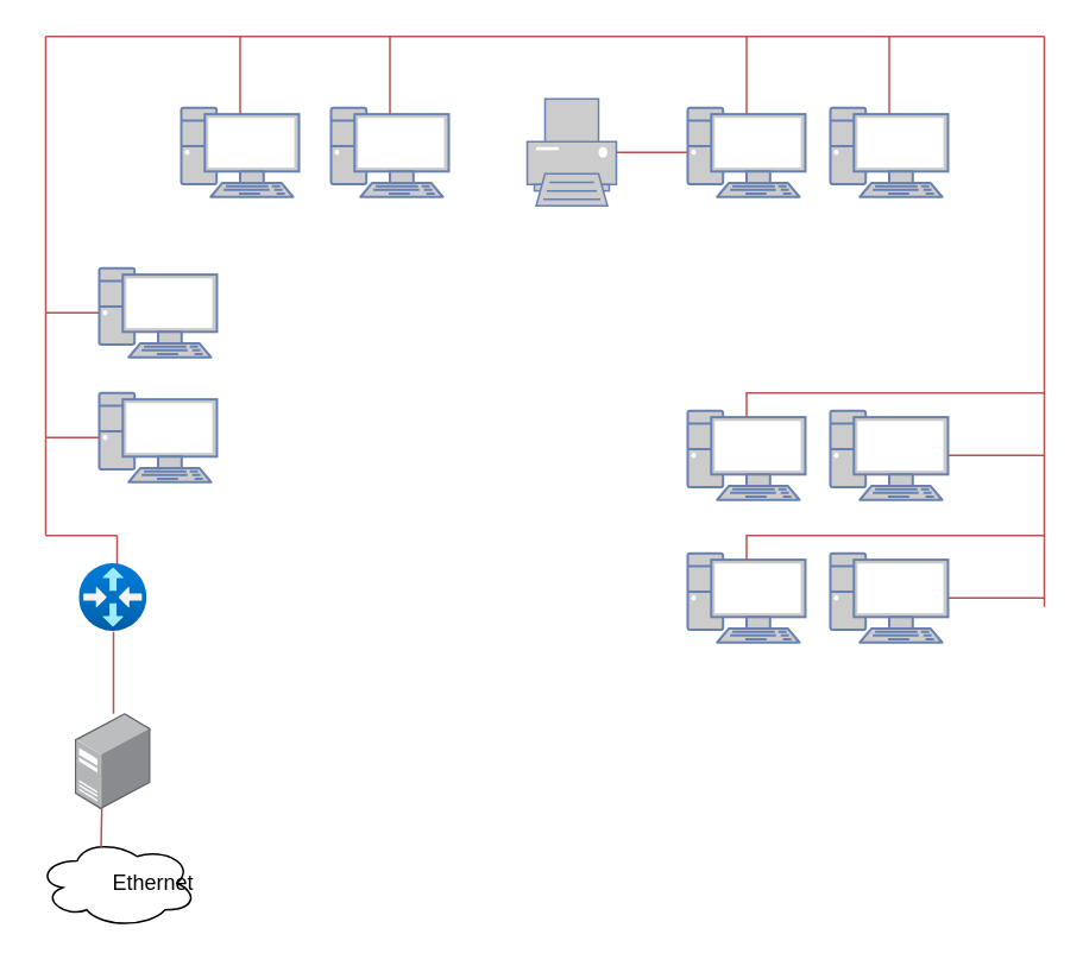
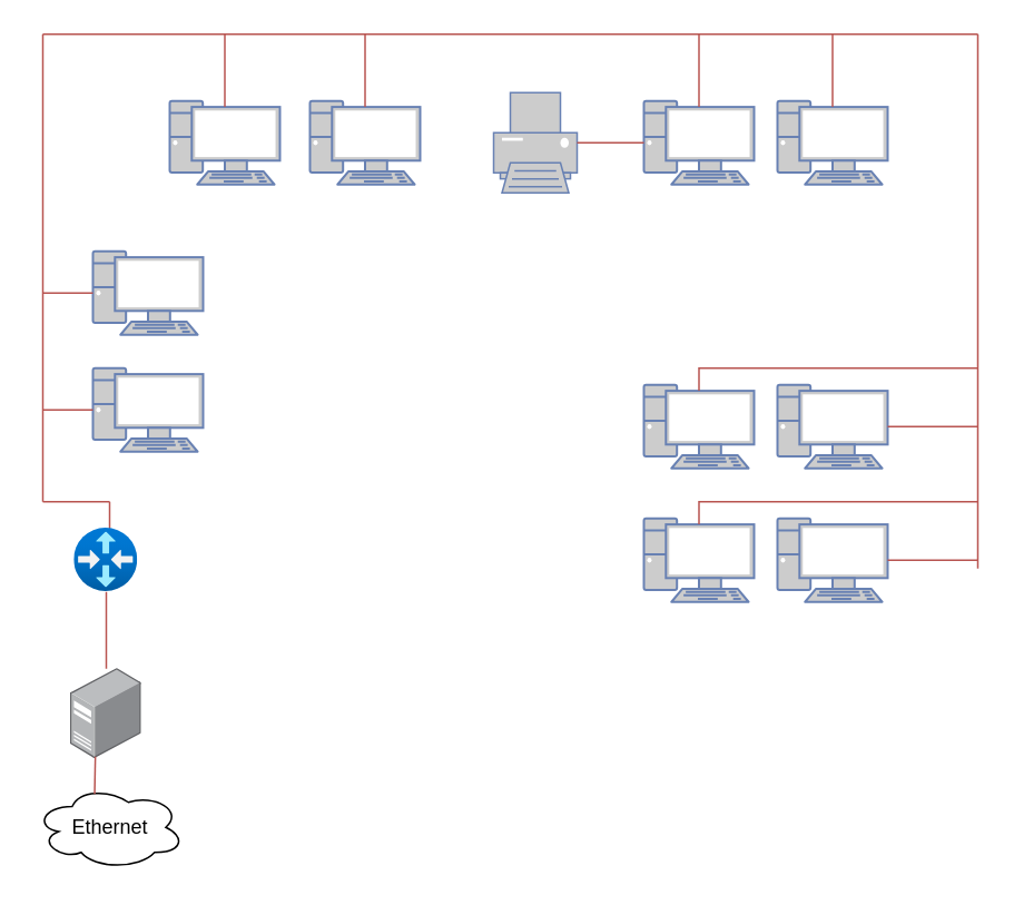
- <mxCell id="33" value="Ethernet" style="text;html=1;strokeColor=none;fillColor=none;align=center;verticalAlign=middle;whiteSpace=wrap;rounded=0;" vertex="1" parent="1"><mxGeometry x="64.5" y="487.5" width="41" height="15" as="geometry" /></mxCell>
+ <mxCell id="33" value="Ethernet" style="text;html=1;strokeColor=none;fillColor=none;align=center;verticalAlign=middle;whiteSpace=wrap;rounded=0;" vertex="1" parent="1"><mxGeometry x="44.5" y="487.5" width="41" height="15" as="geometry" /></mxCell>
